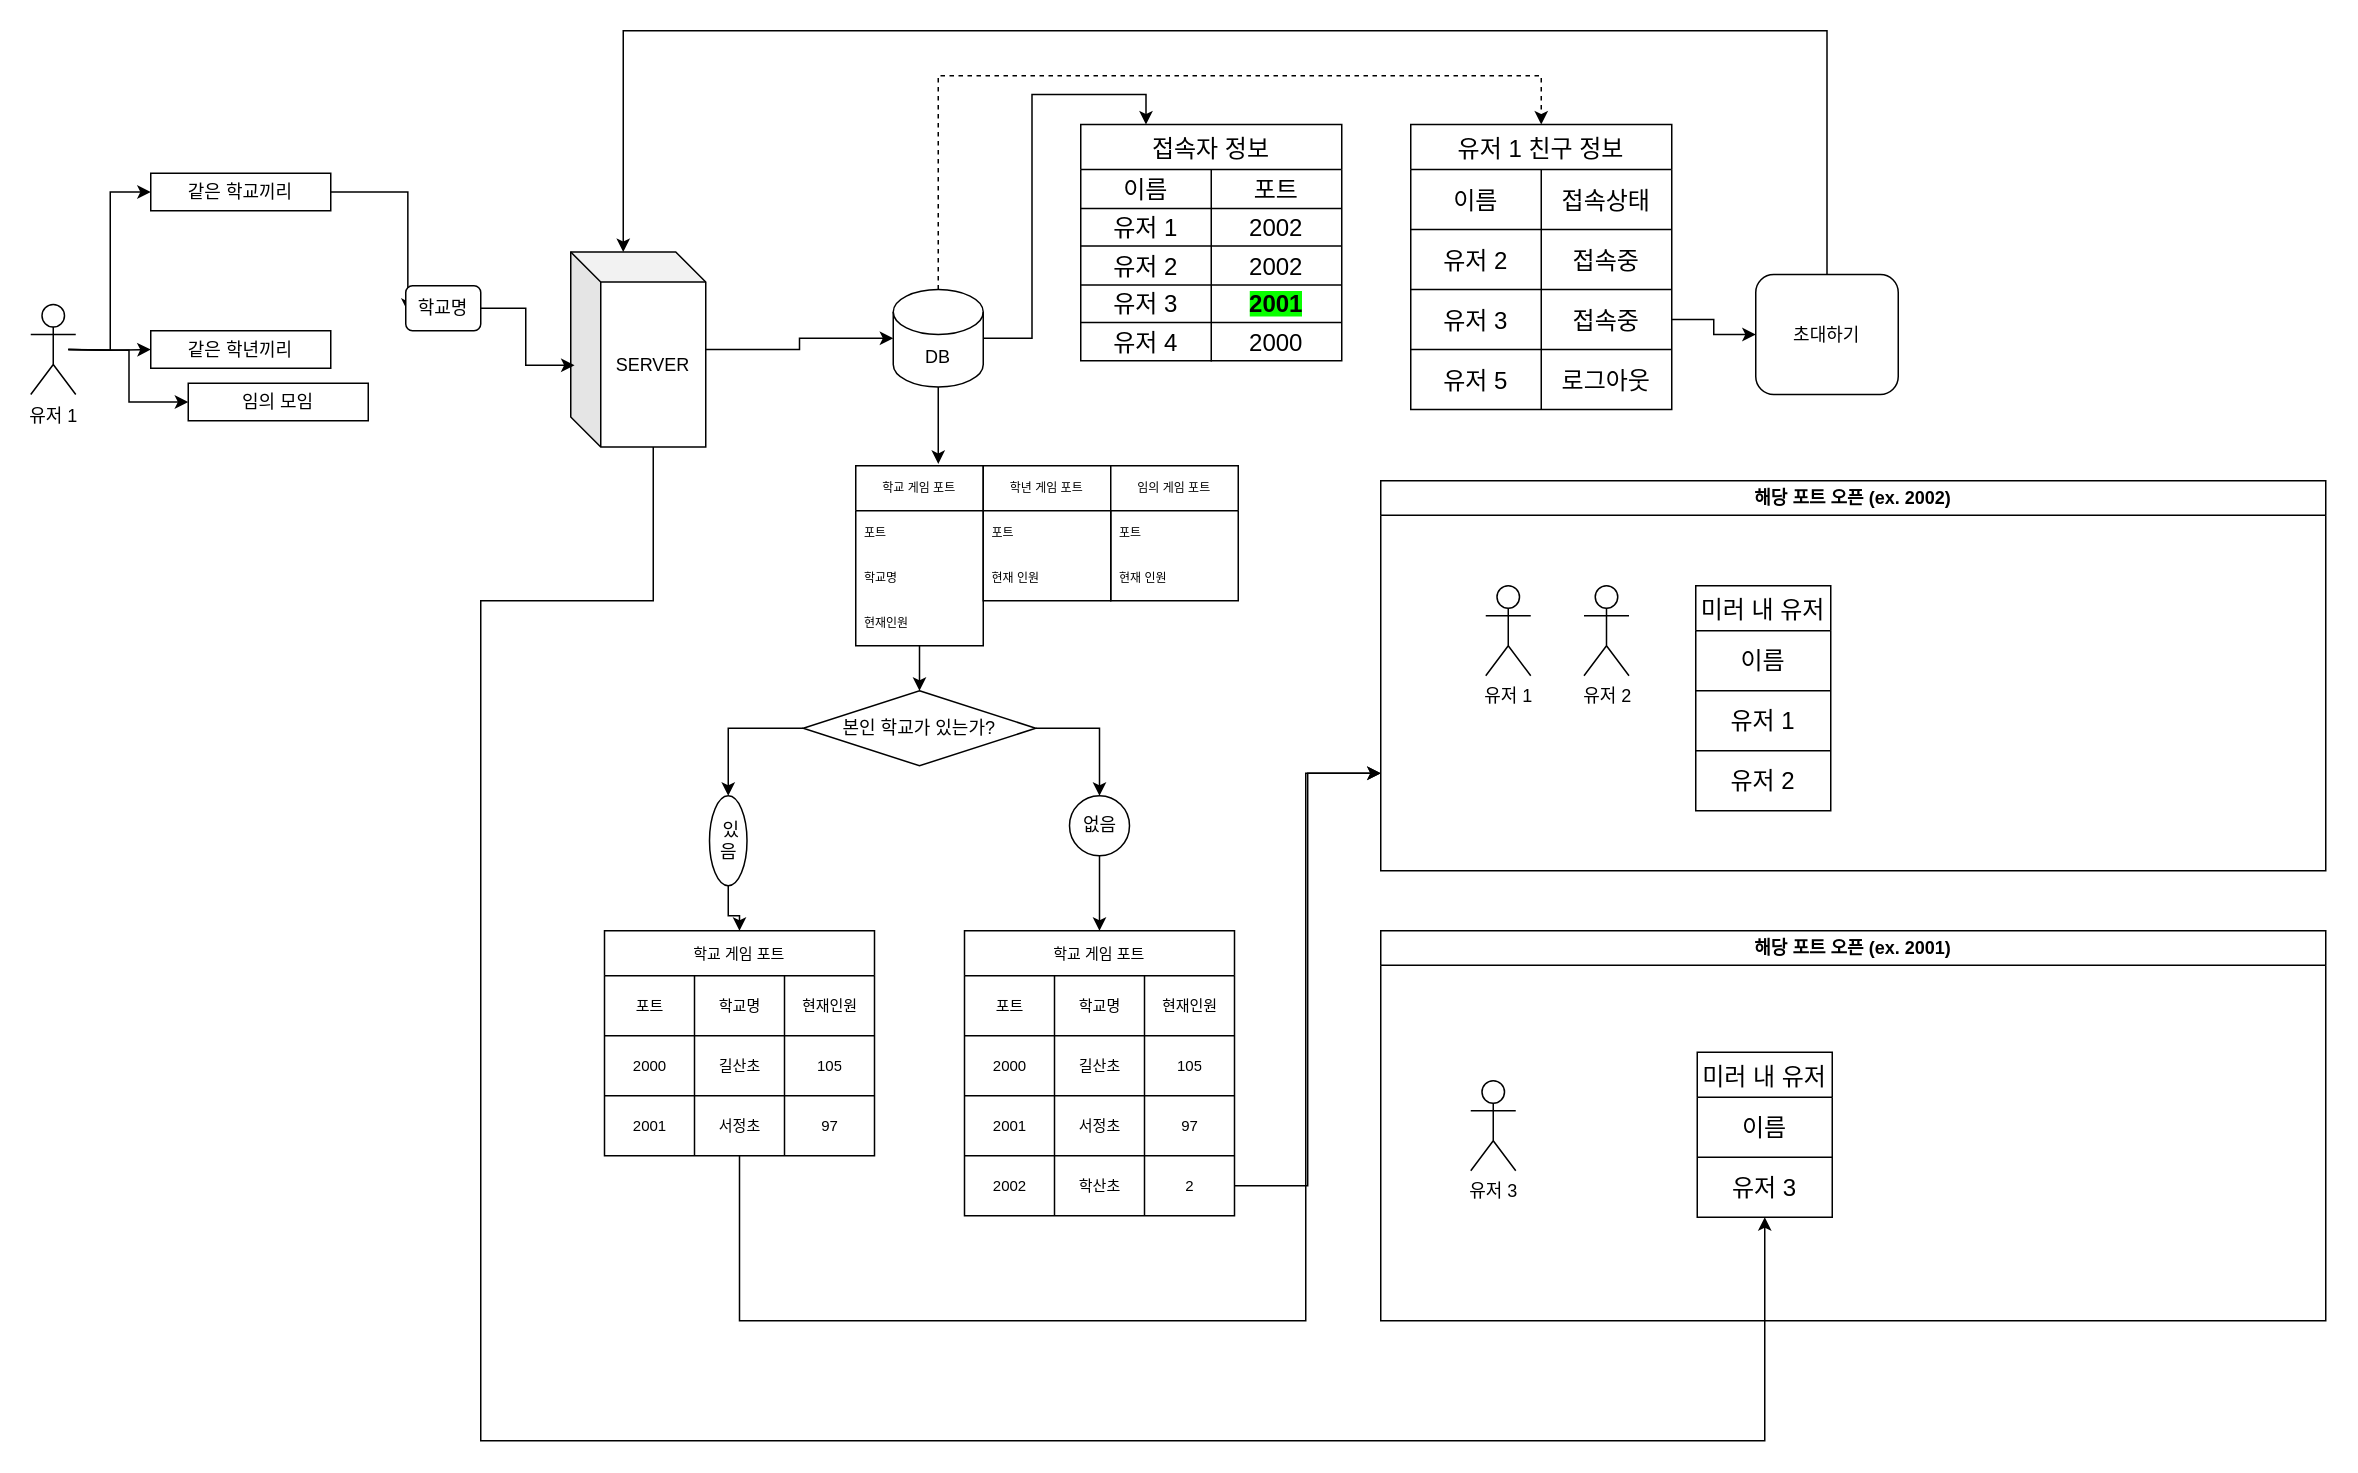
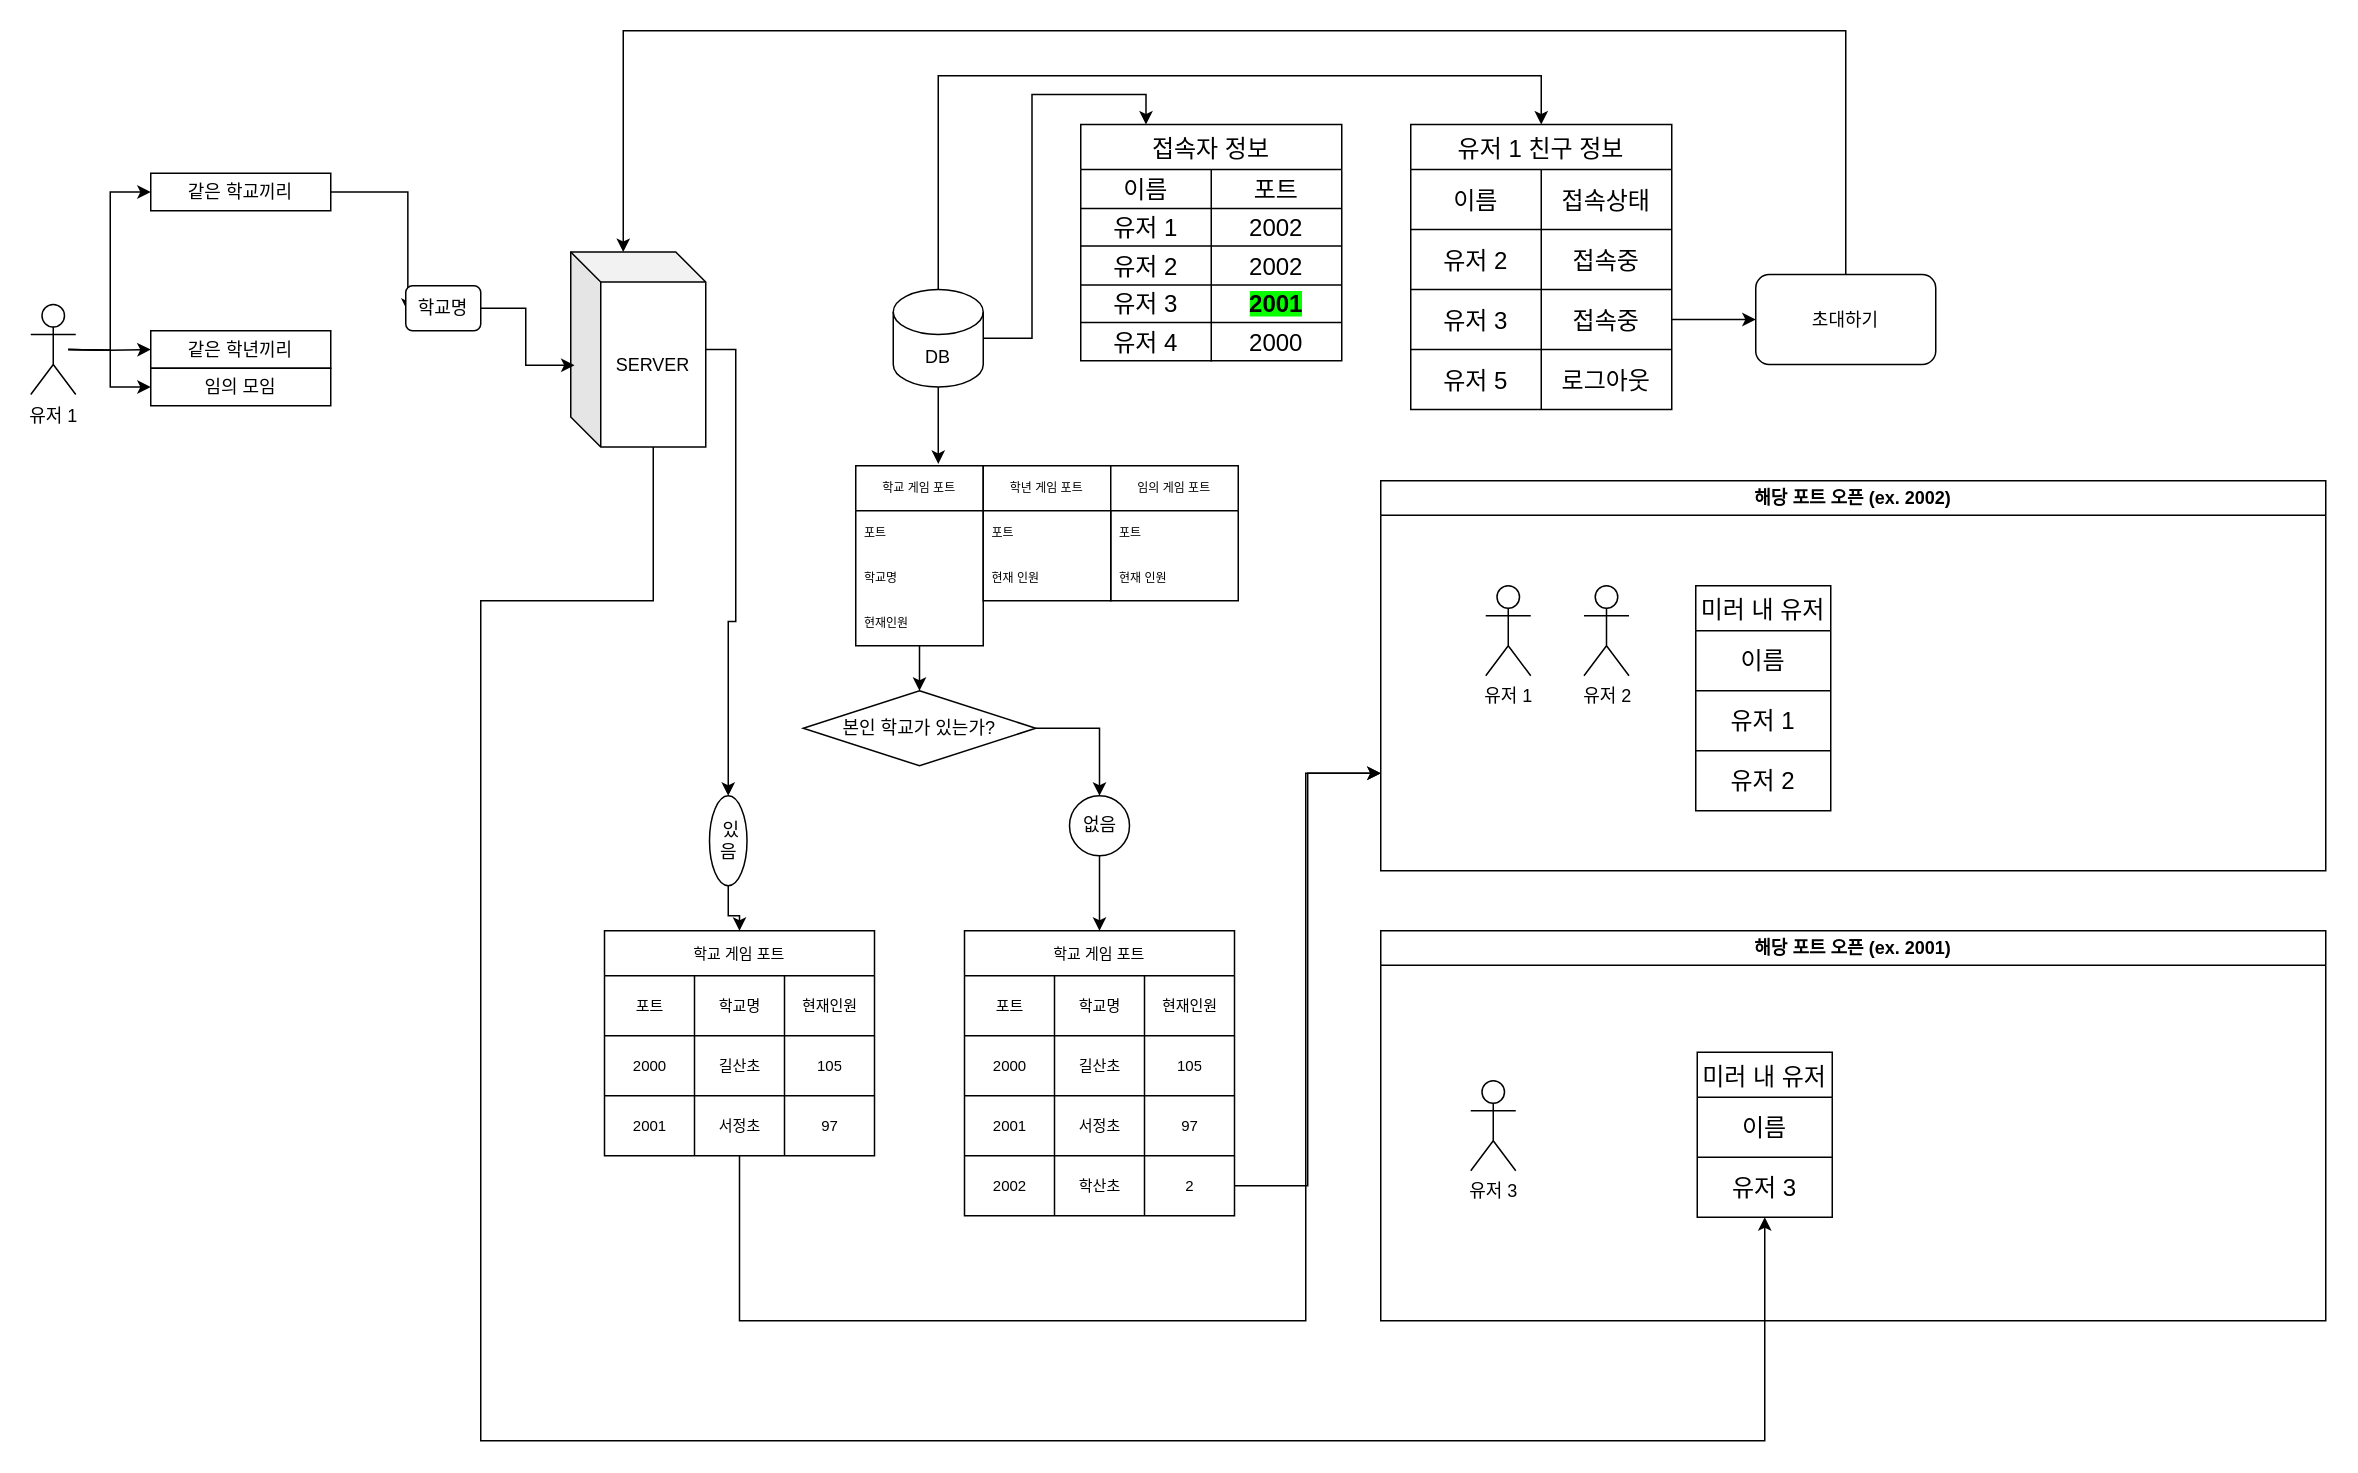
- <mxCell id="11" style="edgeStyle=orthogonalEdgeStyle;rounded=0;orthogonalLoop=1;jettySize=auto;html=1;entryX=0.5;entryY=0;entryDx=0;entryDy=0;dashed=1;" edge="1" parent="1" source="13" target="95"><mxGeometry relative="1" as="geometry"><Array as="points"><mxPoint x="625" y="50" /><mxPoint x="1027" y="50" /></Array></mxGeometry></mxCell>
+ <mxCell id="11" style="edgeStyle=orthogonalEdgeStyle;rounded=0;orthogonalLoop=1;jettySize=auto;html=1;entryX=0.5;entryY=0;entryDx=0;entryDy=0;" edge="1" parent="1" source="13" target="95"><mxGeometry relative="1" as="geometry"><Array as="points"><mxPoint x="625" y="50" /><mxPoint x="1027" y="50" /></Array></mxGeometry></mxCell>
- <mxCell id="117" value="초대하기" style="rounded=1;whiteSpace=wrap;html=1;" vertex="1" parent="1"><mxGeometry x="1170" y="182.5" width="95" height="80" as="geometry" /></mxCell>
+ <mxCell id="117" value="초대하기" style="rounded=1;whiteSpace=wrap;html=1;" vertex="1" parent="1"><mxGeometry x="1170" y="182.5" width="120" height="60" as="geometry" /></mxCell>
- <mxCell id="8" style="edgeStyle=orthogonalEdgeStyle;rounded=0;orthogonalLoop=1;jettySize=auto;html=1;" edge="1" parent="1" source="10" target="13"><mxGeometry relative="1" as="geometry" /></mxCell>
+ <mxCell id="8" style="edgeStyle=orthogonalEdgeStyle;rounded=0;orthogonalLoop=1;jettySize=auto;html=1;" edge="1" parent="1" source="10" target="62"><mxGeometry relative="1" as="geometry" /></mxCell>
- <mxCell id="7" value="임의 모임" style="rounded=0;whiteSpace=wrap;html=1;" vertex="1" parent="1"><mxGeometry x="125" y="255" width="120" height="25" as="geometry" /></mxCell>
+ <mxCell id="7" value="임의 모임" style="rounded=0;whiteSpace=wrap;html=1;" vertex="1" parent="1"><mxGeometry x="100" y="245" width="120" height="25" as="geometry" /></mxCell>
- <mxCell id="61" value="" style="edgeStyle=orthogonalEdgeStyle;rounded=0;orthogonalLoop=1;jettySize=auto;html=1;" edge="1" parent="1" source="60" target="62"><mxGeometry relative="1" as="geometry"><mxPoint x="613" y="510" as="sourcePoint" /><mxPoint x="488" y="570" as="targetPoint" /></mxGeometry></mxCell>
